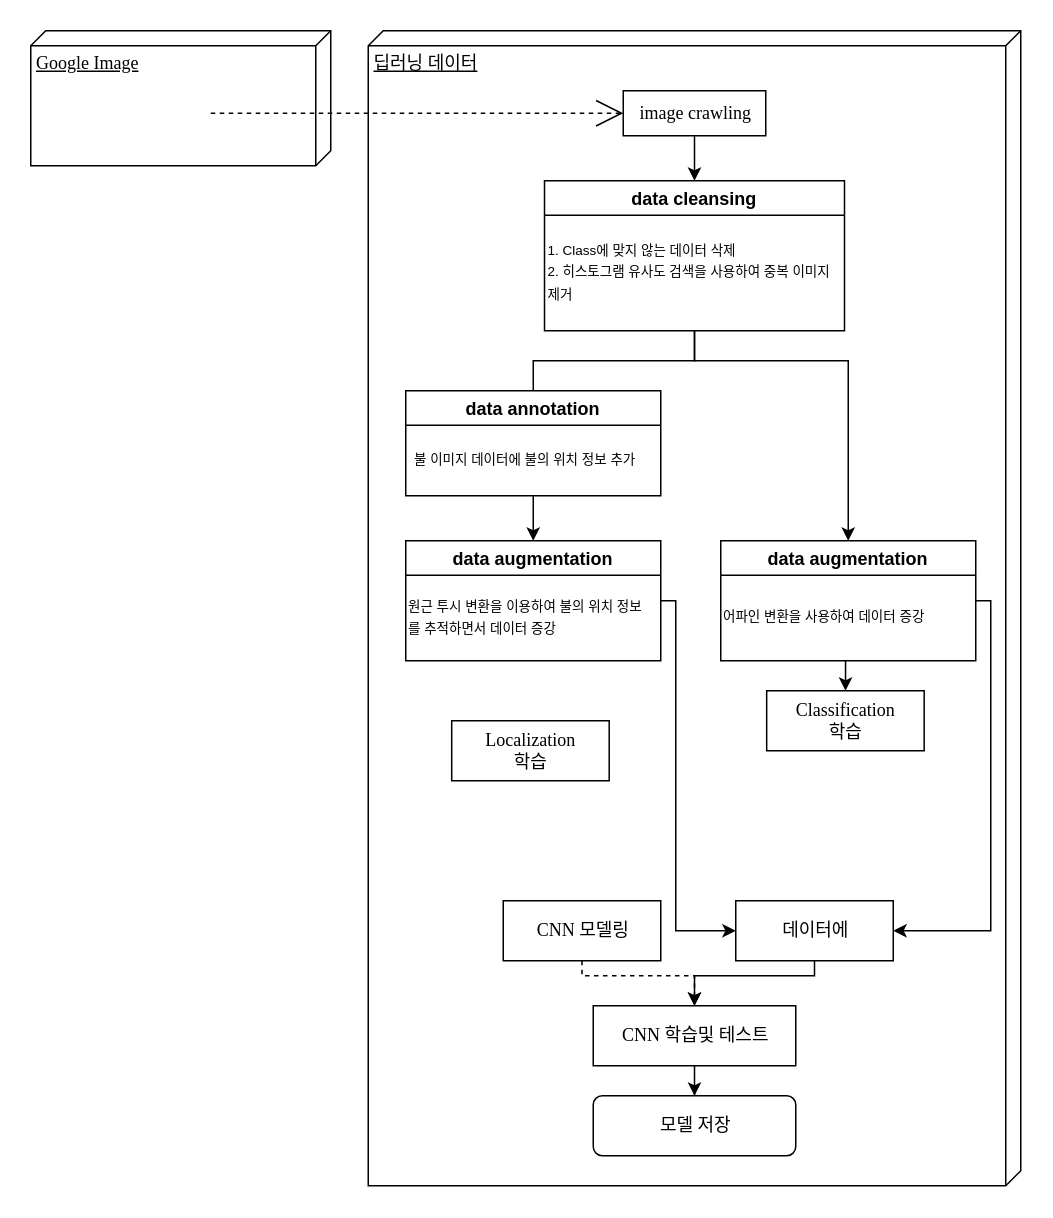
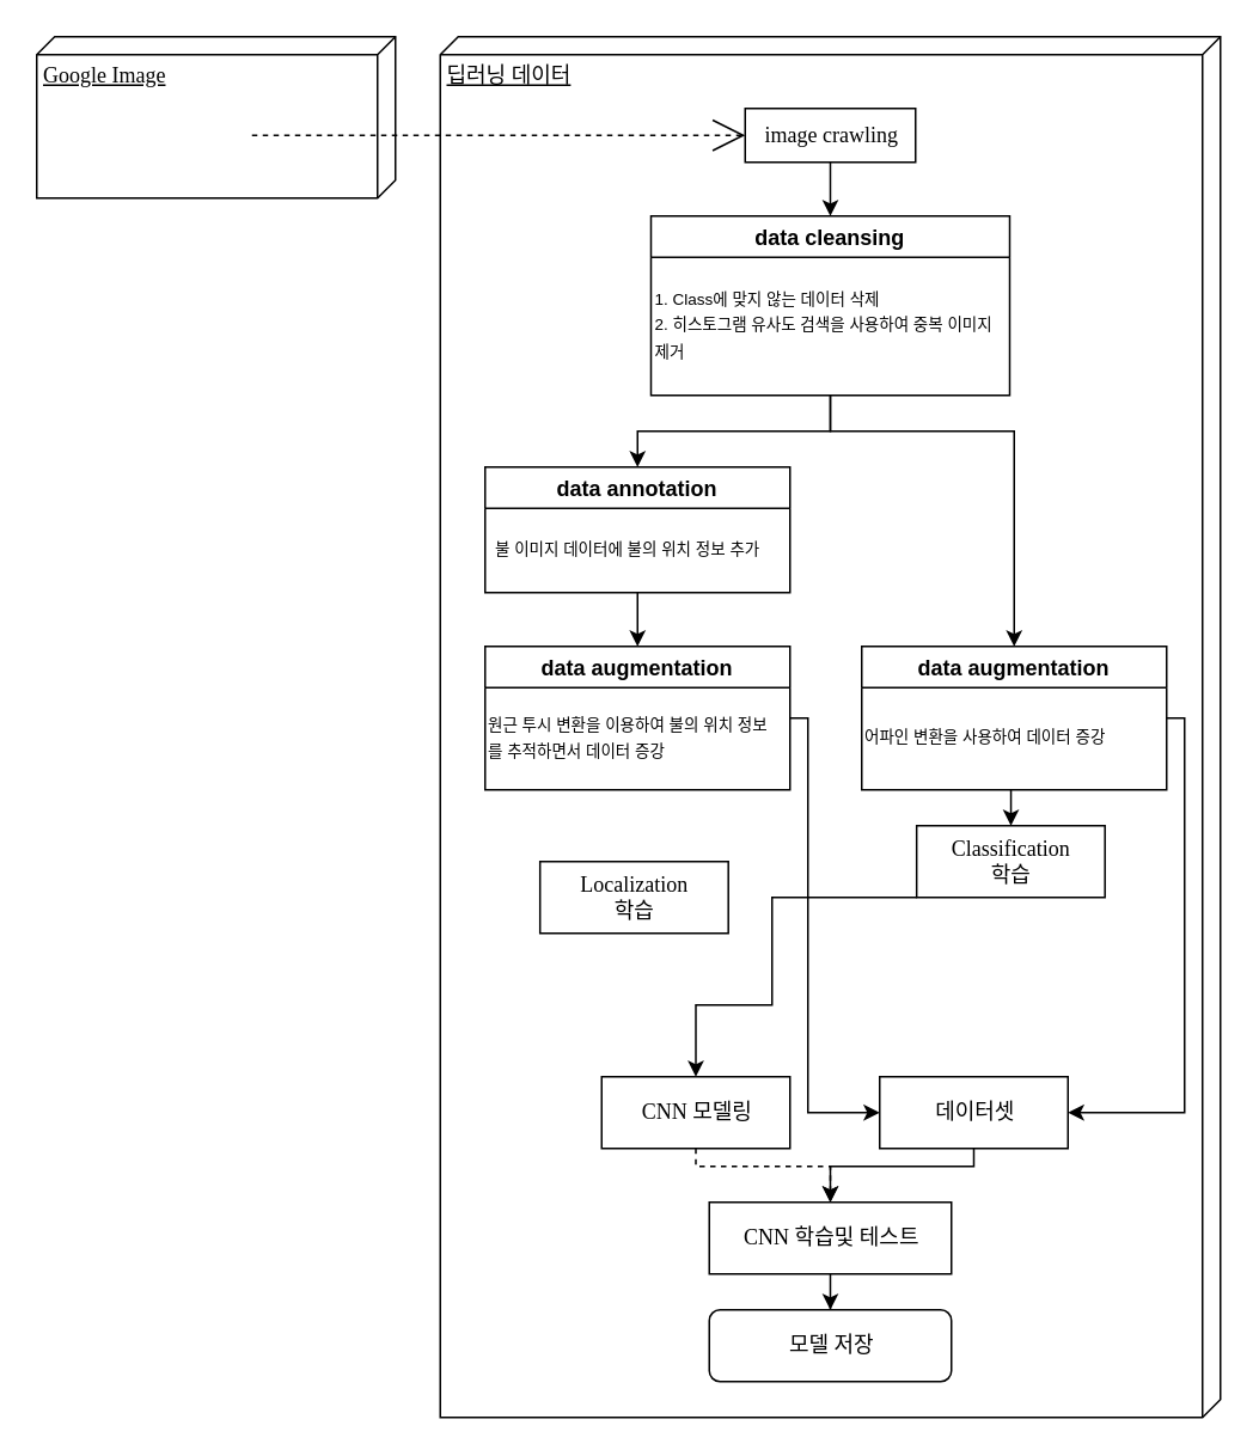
- <mxCell id="25" style="edgeStyle=orthogonalEdgeStyle;rounded=0;orthogonalLoop=1;jettySize=auto;html=1;entryX=0.5;entryY=0;entryDx=0;entryDy=0;endArrow=none;" edge="1" parent="1" source="13" target="16"><mxGeometry relative="1" as="geometry" /></mxCell>
+ <mxCell id="25" style="edgeStyle=orthogonalEdgeStyle;rounded=0;orthogonalLoop=1;jettySize=auto;html=1;entryX=0.5;entryY=0;entryDx=0;entryDy=0;" edge="1" parent="1" source="13" target="16"><mxGeometry relative="1" as="geometry" /></mxCell>
+ <mxCell id="8" style="edgeStyle=orthogonalEdgeStyle;rounded=0;orthogonalLoop=1;jettySize=auto;html=1;entryX=0.5;entryY=0;entryDx=0;entryDy=0;" edge="1" parent="1" source="9" target="11"><mxGeometry relative="1" as="geometry"><Array as="points"><mxPoint x="430" y="500" /><mxPoint x="430" y="560" /><mxPoint x="388" y="560" /></Array></mxGeometry></mxCell>
- <mxCell id="28" value="데이터에" style="html=1;rounded=0;shadow=0;comic=0;labelBackgroundColor=none;strokeWidth=1;fontFamily=Verdana;fontSize=12;align=center;" vertex="1" parent="1"><mxGeometry x="490" y="600" width="105" height="40" as="geometry" /></mxCell>
+ <mxCell id="28" value="데이터셋" style="html=1;rounded=0;shadow=0;comic=0;labelBackgroundColor=none;strokeWidth=1;fontFamily=Verdana;fontSize=12;align=center;" vertex="1" parent="1"><mxGeometry x="490" y="600" width="105" height="40" as="geometry" /></mxCell>
